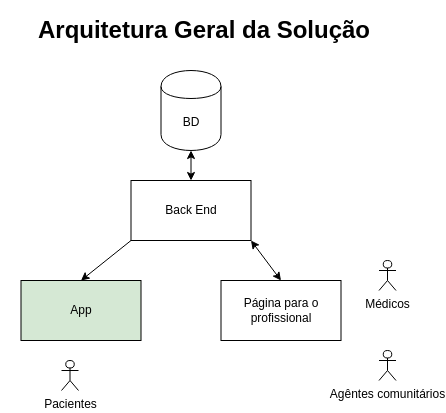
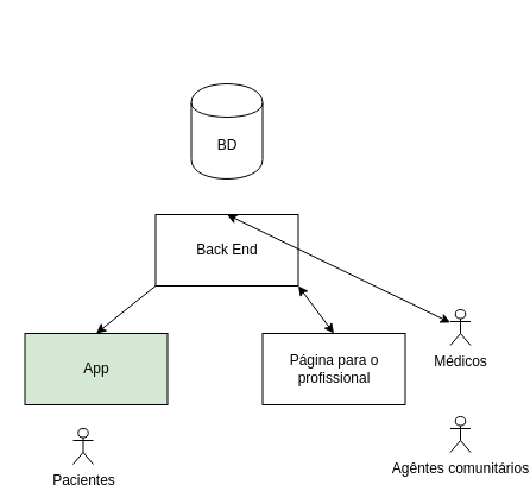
- <mxCell id="9" value="&lt;h1&gt;Arquitetura Geral da Solução&lt;/h1&gt;" style="text;html=1;strokeColor=none;fillColor=none;align=center;verticalAlign=middle;whiteSpace=wrap;rounded=0;" parent="1" vertex="1"><mxGeometry x="28.5" y="20" width="350" height="20" as="geometry" /></mxCell>
- <mxCell id="8" value="" style="endArrow=classic;startArrow=classic;html=1;entryX=0.5;entryY=1;entryDx=0;entryDy=0;exitX=0.5;exitY=0;exitDx=0;exitDy=0;" parent="1" source="3" target="5" edge="1"><mxGeometry width="50" height="50" relative="1" as="geometry"><mxPoint x="70.5" y="180" as="sourcePoint" /><mxPoint x="120.5" y="130" as="targetPoint" /></mxGeometry></mxCell>
+ <mxCell id="8" value="" style="endArrow=classic;startArrow=classic;html=1;exitX=0.5;exitY=0;exitDx=0;exitDy=0;" parent="1" source="3" target="11" edge="1"><mxGeometry width="50" height="50" relative="1" as="geometry"><mxPoint x="70.5" y="180" as="sourcePoint" /><mxPoint x="120.5" y="130" as="targetPoint" /></mxGeometry></mxCell>
